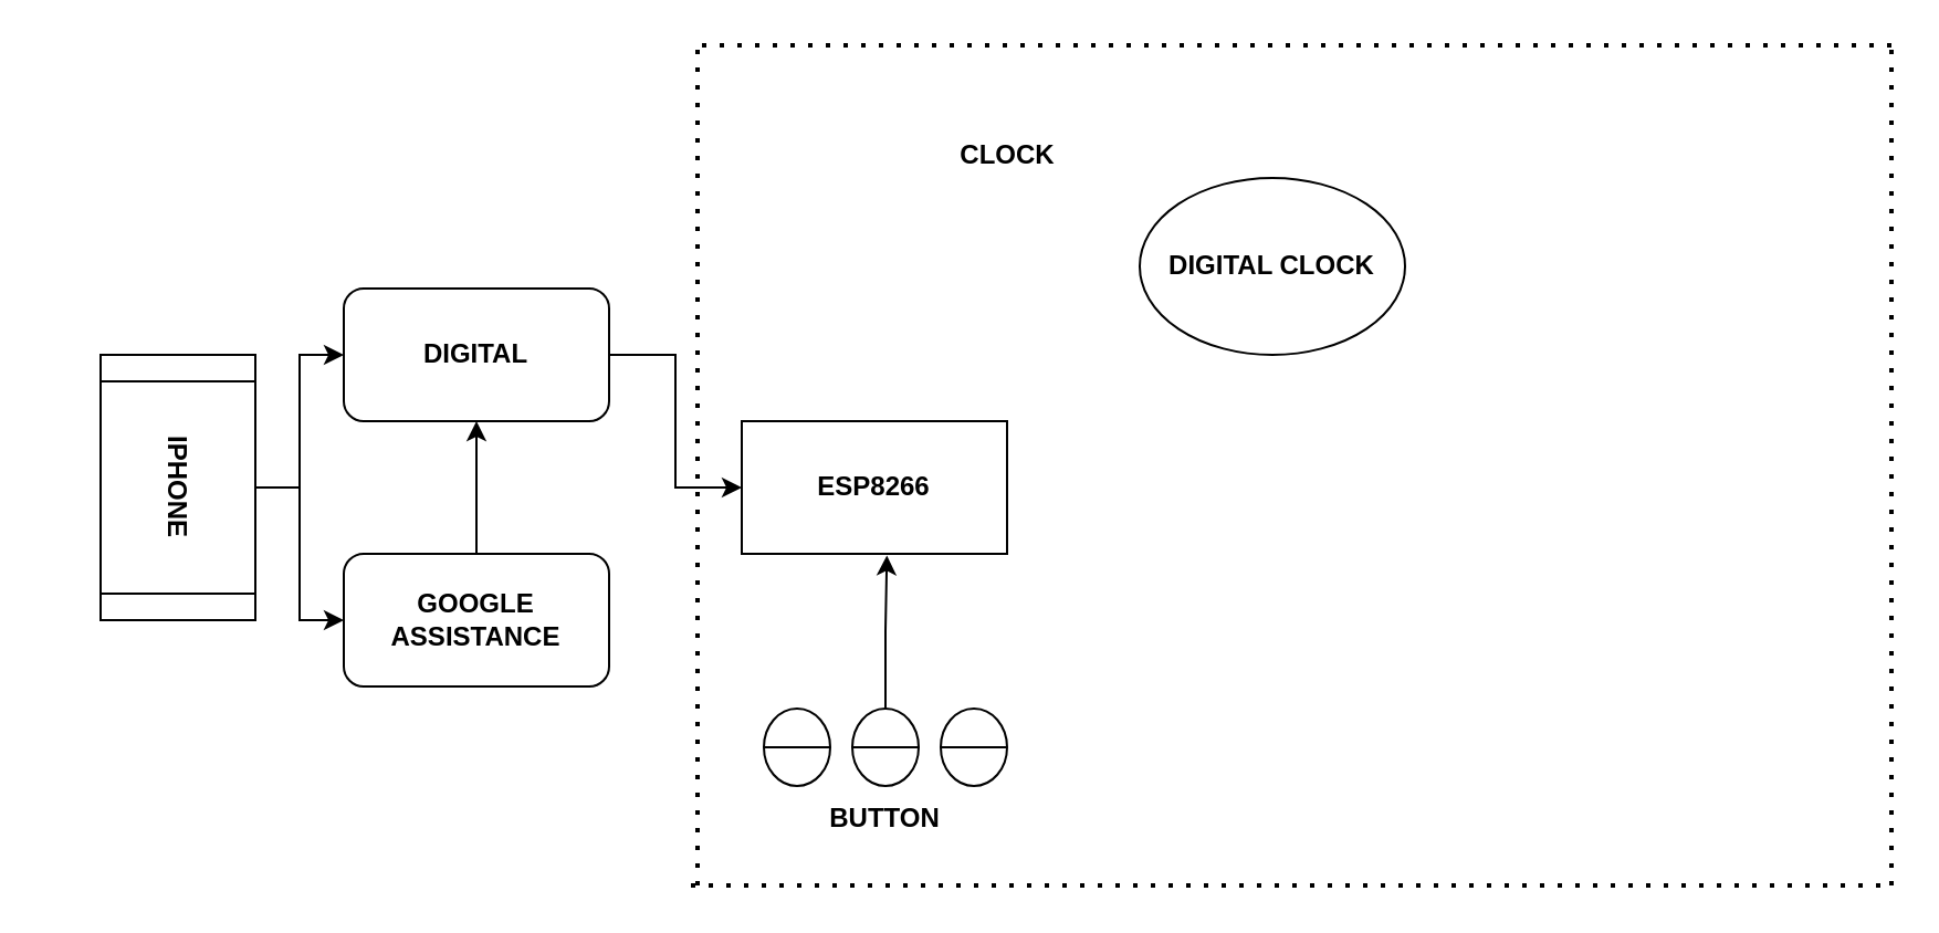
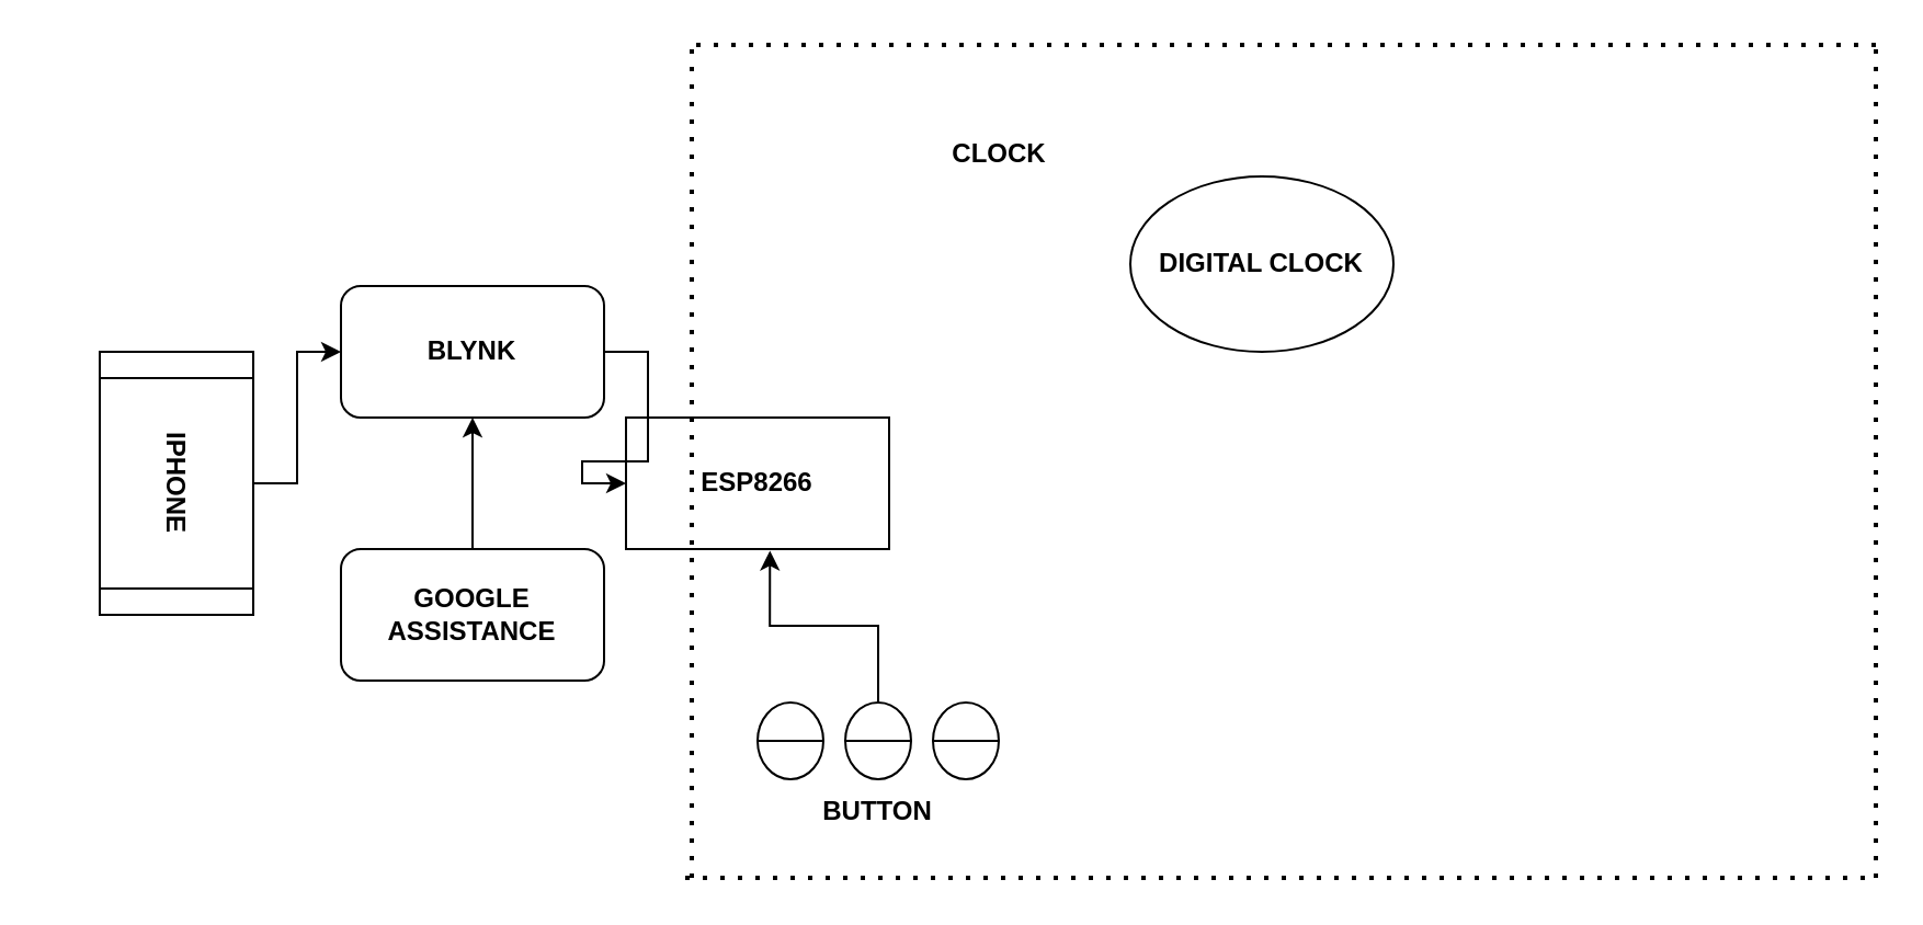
- <mxCell id="4" value="&lt;b&gt;DIGITAL&lt;/b&gt;" style="rounded=1;whiteSpace=wrap;html=1;" vertex="1" parent="1"><mxGeometry x="155" y="130" width="120" height="60" as="geometry" /></mxCell>
+ <mxCell id="4" value="&lt;b&gt;BLYNK&lt;/b&gt;" style="rounded=1;whiteSpace=wrap;html=1;" vertex="1" parent="1"><mxGeometry x="155" y="130" width="120" height="60" as="geometry" /></mxCell>
- <mxCell id="2" value="&lt;b&gt;ESP8266&lt;/b&gt;" style="rounded=0;whiteSpace=wrap;html=1;" vertex="1" parent="1"><mxGeometry x="335" y="190" width="120" height="60" as="geometry" /></mxCell>
+ <mxCell id="2" value="&lt;b&gt;ESP8266&lt;/b&gt;" style="rounded=0;whiteSpace=wrap;html=1;" vertex="1" parent="1"><mxGeometry x="285" y="190" width="120" height="60" as="geometry" /></mxCell>
- <mxCell id="8" style="edgeStyle=orthogonalEdgeStyle;rounded=0;orthogonalLoop=1;jettySize=auto;html=1;exitX=0.5;exitY=0;exitDx=0;exitDy=0;entryX=0;entryY=0.5;entryDx=0;entryDy=0;" edge="1" parent="1" source="9" target="6"><mxGeometry relative="1" as="geometry" /></mxCell>
